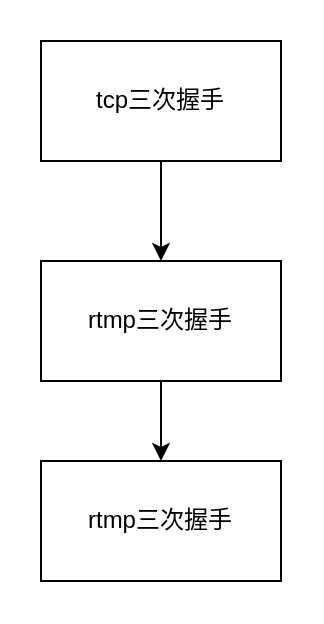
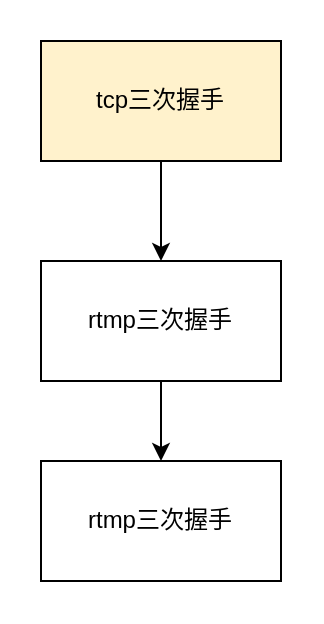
- <mxCell id="3" value="tcp三次握手" style="rounded=0;whiteSpace=wrap;html=1;" vertex="1" parent="1"><mxGeometry x="20" y="20" width="120" height="60" as="geometry" /></mxCell>
+ <mxCell id="3" value="tcp三次握手" style="rounded=0;whiteSpace=wrap;html=1;fillColor=#fff2cc;" vertex="1" parent="1"><mxGeometry x="20" y="20" width="120" height="60" as="geometry" /></mxCell>
